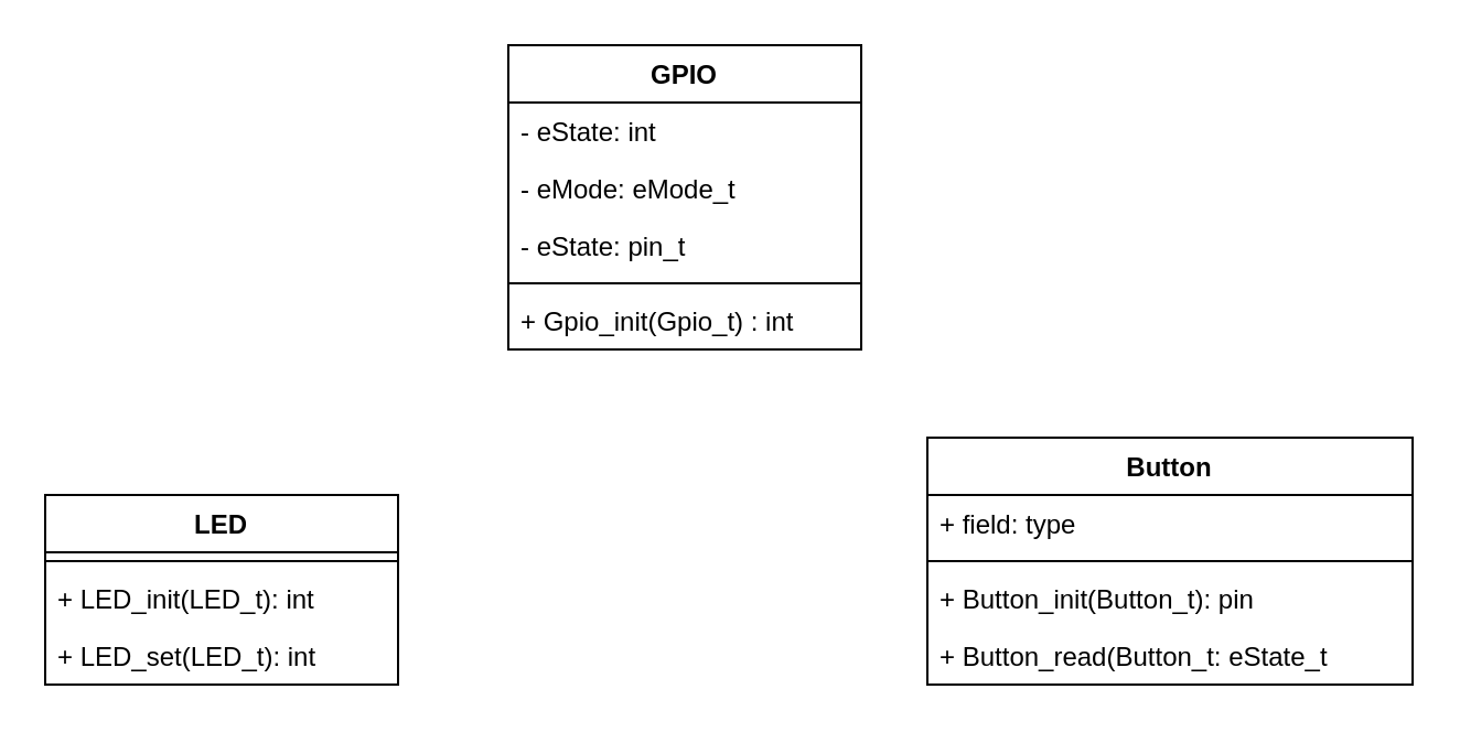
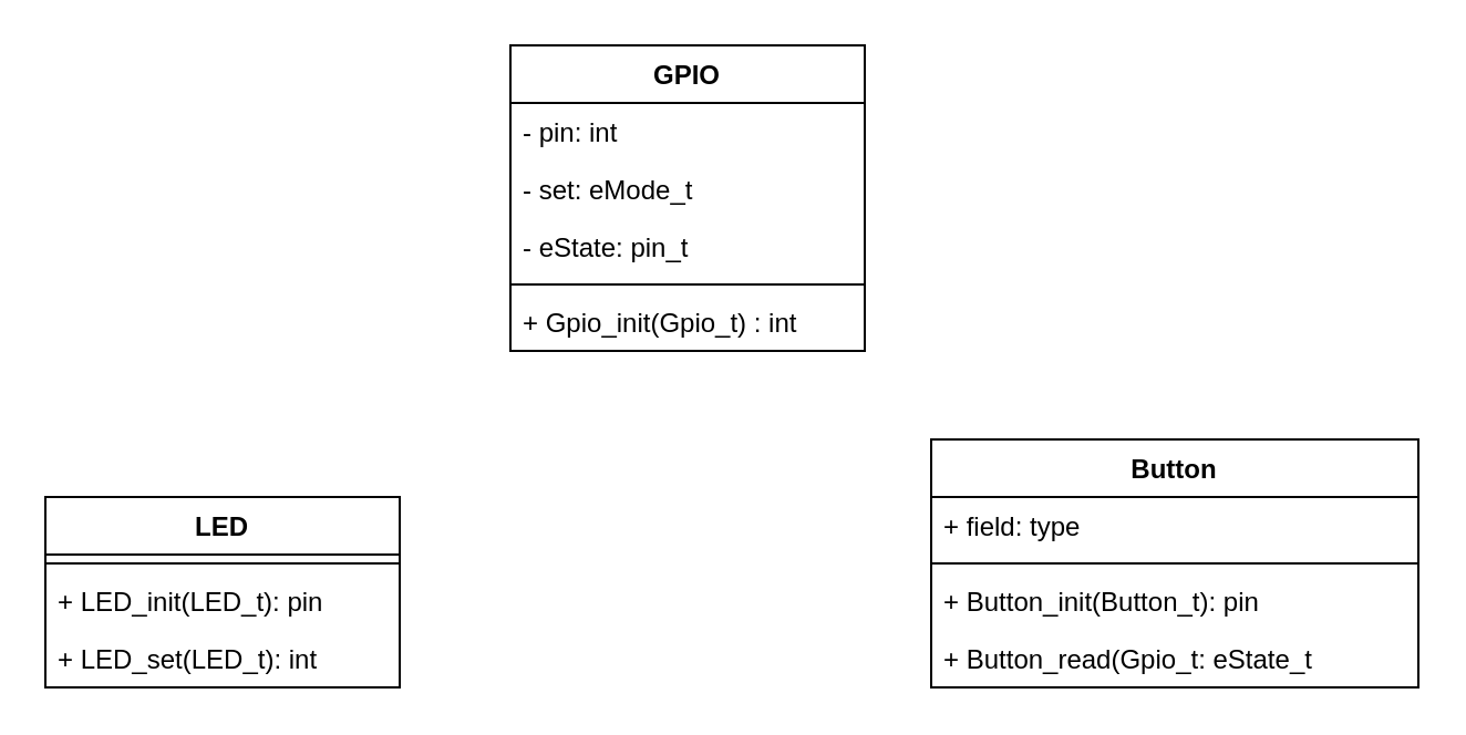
- <mxCell id="3" value="- eState: int" style="text;strokeColor=none;fillColor=none;align=left;verticalAlign=top;spacingLeft=4;spacingRight=4;overflow=hidden;rotatable=0;points=[[0,0.5],[1,0.5]];portConstraint=eastwest;" vertex="1" parent="2"><mxGeometry y="26" width="160" height="26" as="geometry" /></mxCell>
+ <mxCell id="3" value="- pin: int" style="text;strokeColor=none;fillColor=none;align=left;verticalAlign=top;spacingLeft=4;spacingRight=4;overflow=hidden;rotatable=0;points=[[0,0.5],[1,0.5]];portConstraint=eastwest;" vertex="1" parent="2"><mxGeometry y="26" width="160" height="26" as="geometry" /></mxCell>
- <mxCell id="4" value="- eMode: eMode_t" style="text;strokeColor=none;fillColor=none;align=left;verticalAlign=top;spacingLeft=4;spacingRight=4;overflow=hidden;rotatable=0;points=[[0,0.5],[1,0.5]];portConstraint=eastwest;" vertex="1" parent="2"><mxGeometry y="52" width="160" height="26" as="geometry" /></mxCell>
+ <mxCell id="4" value="- set: eMode_t" style="text;strokeColor=none;fillColor=none;align=left;verticalAlign=top;spacingLeft=4;spacingRight=4;overflow=hidden;rotatable=0;points=[[0,0.5],[1,0.5]];portConstraint=eastwest;" vertex="1" parent="2"><mxGeometry y="52" width="160" height="26" as="geometry" /></mxCell>
- <mxCell id="10" value="+ LED_init(LED_t): int" style="text;strokeColor=none;fillColor=none;align=left;verticalAlign=top;spacingLeft=4;spacingRight=4;overflow=hidden;rotatable=0;points=[[0,0.5],[1,0.5]];portConstraint=eastwest;" vertex="1" parent="8"><mxGeometry y="34" width="160" height="26" as="geometry" /></mxCell>
+ <mxCell id="10" value="+ LED_init(LED_t): pin" style="text;strokeColor=none;fillColor=none;align=left;verticalAlign=top;spacingLeft=4;spacingRight=4;overflow=hidden;rotatable=0;points=[[0,0.5],[1,0.5]];portConstraint=eastwest;" vertex="1" parent="8"><mxGeometry y="34" width="160" height="26" as="geometry" /></mxCell>
- <mxCell id="16" value="+ Button_read(Button_t: eState_t" style="text;strokeColor=none;fillColor=none;align=left;verticalAlign=top;spacingLeft=4;spacingRight=4;overflow=hidden;rotatable=0;points=[[0,0.5],[1,0.5]];portConstraint=eastwest;" vertex="1" parent="12"><mxGeometry y="86" width="220" height="26" as="geometry" /></mxCell>
+ <mxCell id="16" value="+ Button_read(Gpio_t: eState_t" style="text;strokeColor=none;fillColor=none;align=left;verticalAlign=top;spacingLeft=4;spacingRight=4;overflow=hidden;rotatable=0;points=[[0,0.5],[1,0.5]];portConstraint=eastwest;" vertex="1" parent="12"><mxGeometry y="86" width="220" height="26" as="geometry" /></mxCell>
